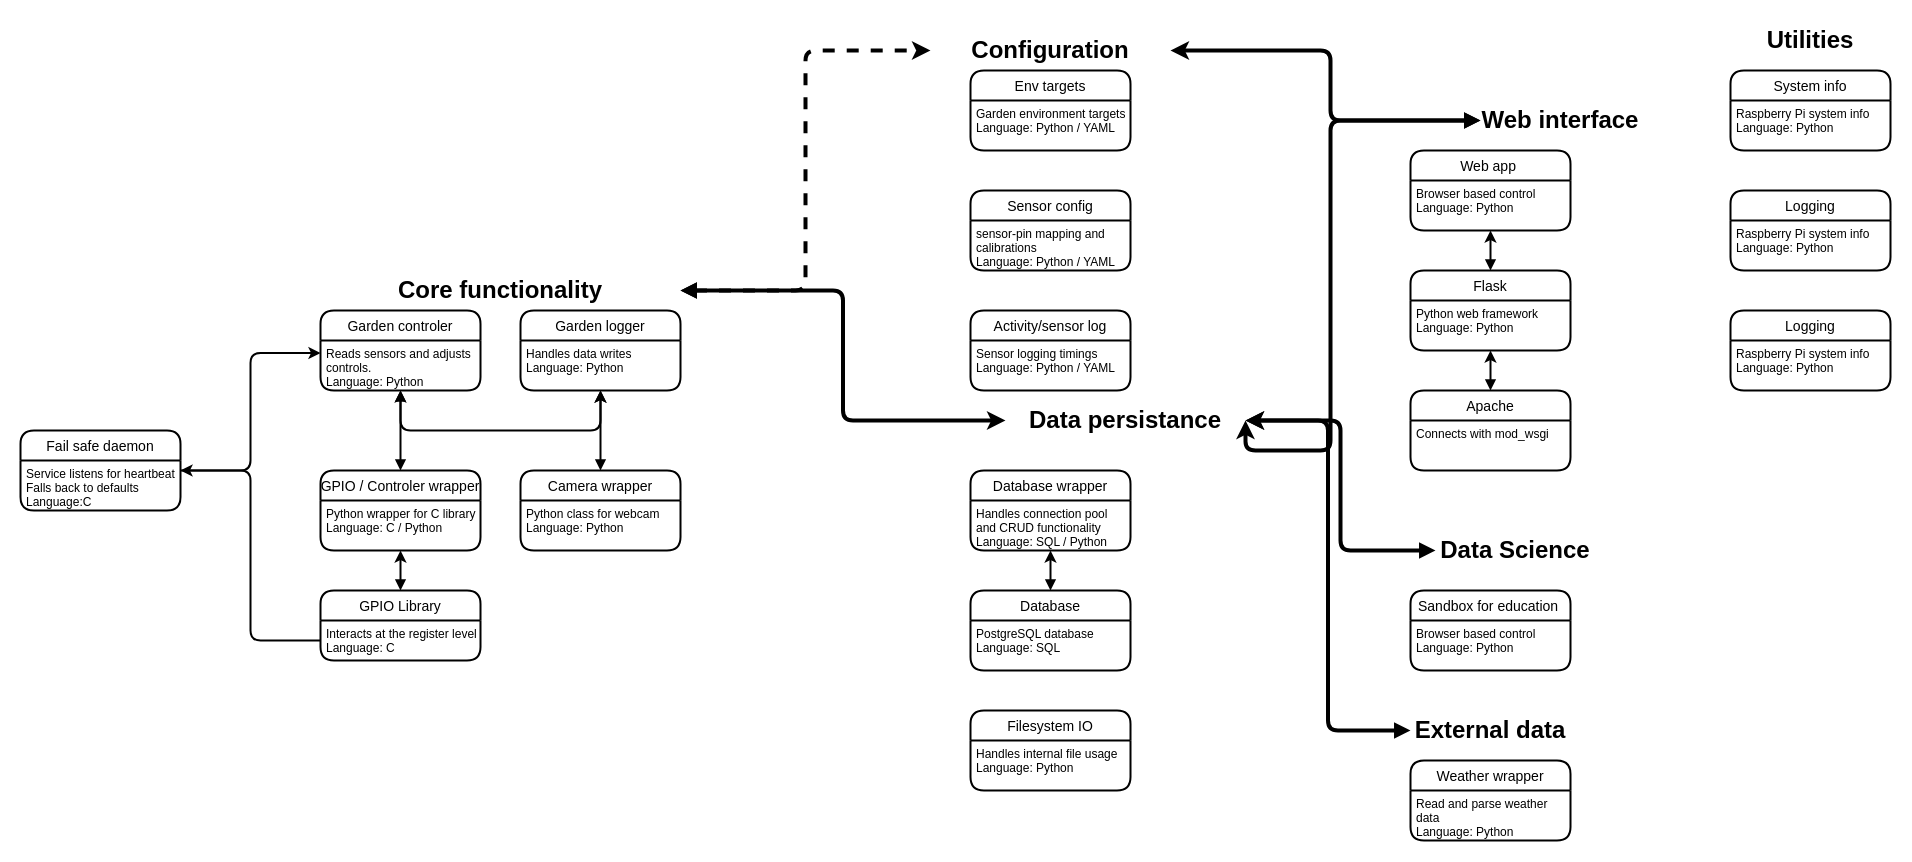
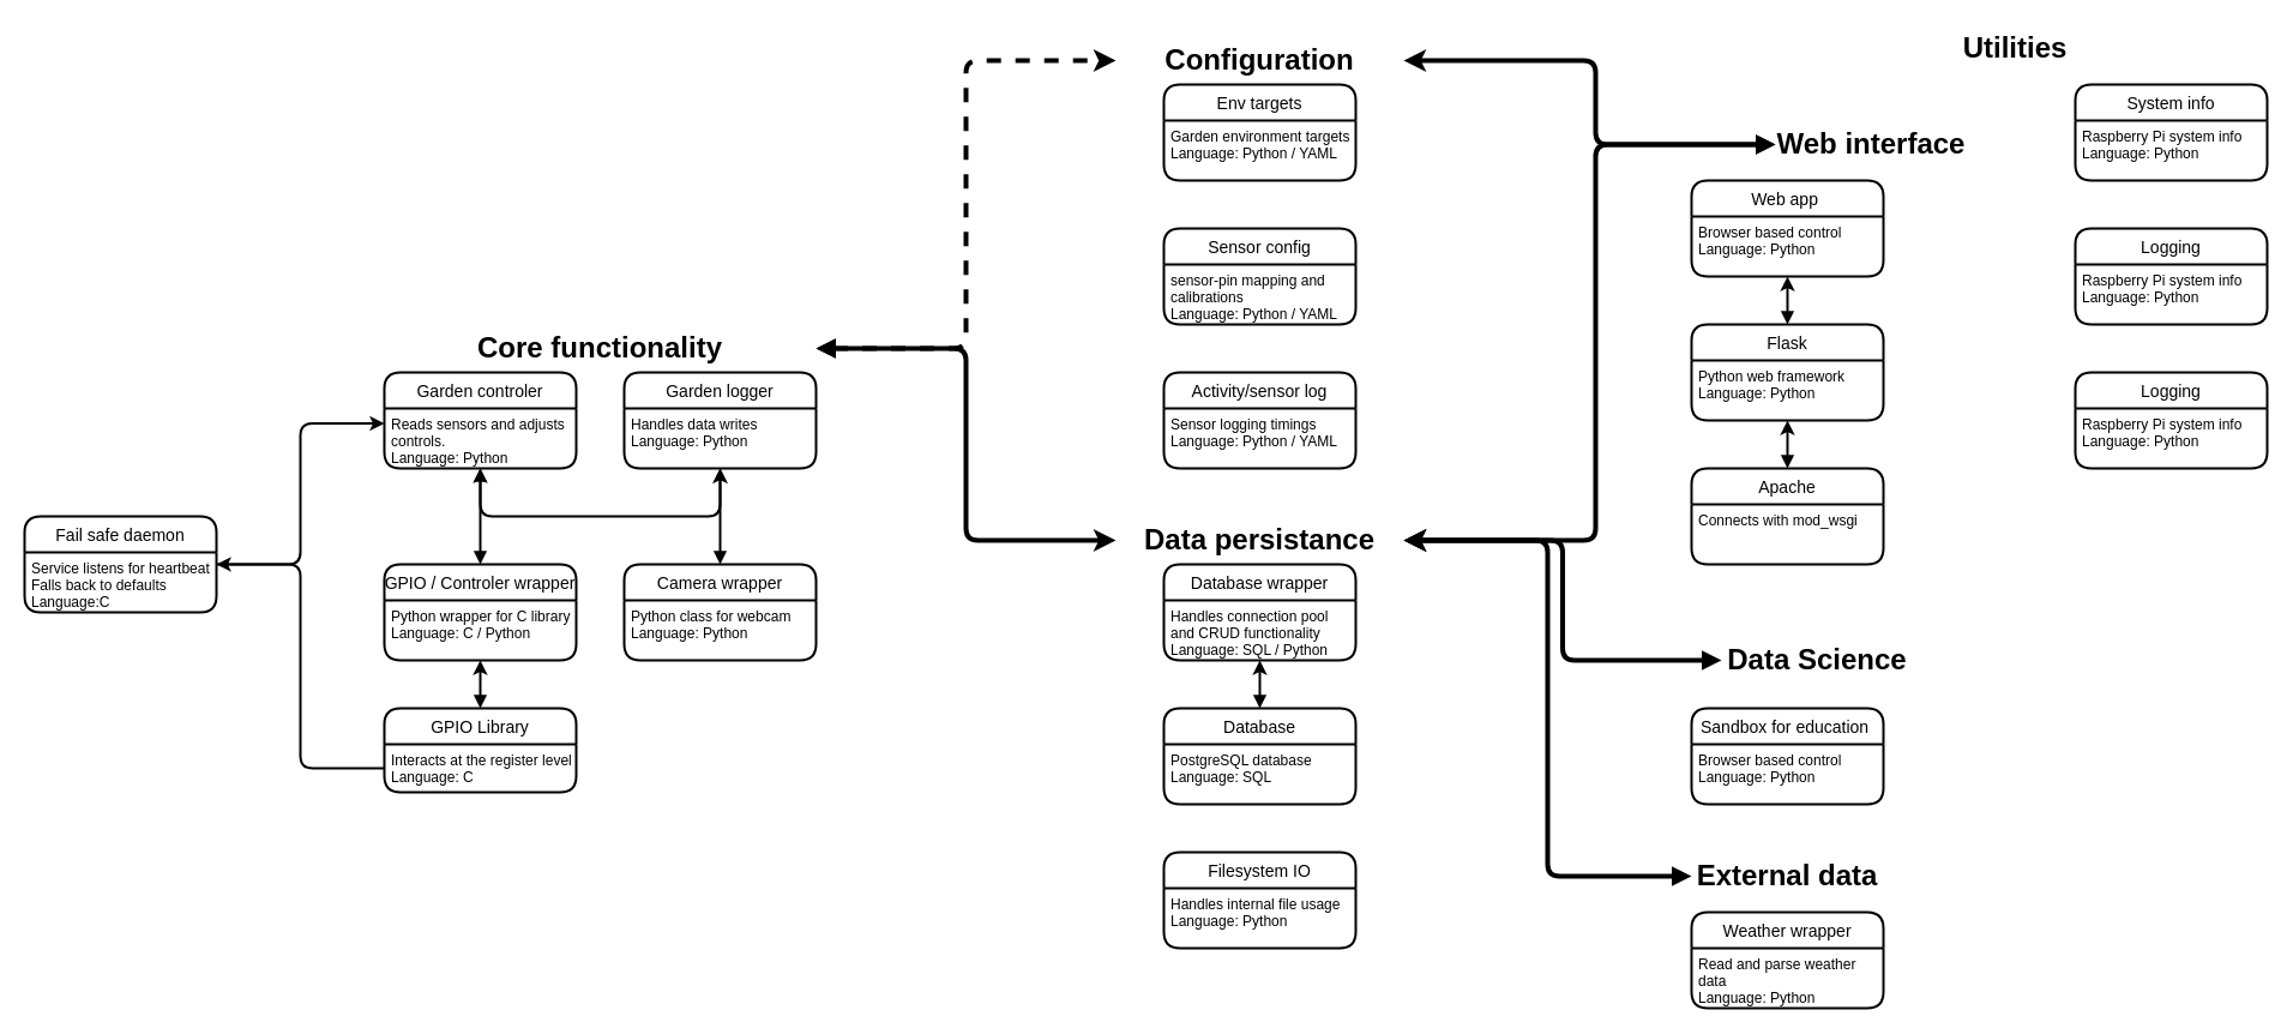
- <mxCell id="55" value="&lt;b&gt;&lt;font style=&quot;font-size: 24px&quot;&gt;Utilities&lt;/font&gt;&lt;/b&gt;" style="text;html=1;strokeColor=none;fillColor=none;align=center;verticalAlign=middle;whiteSpace=wrap;rounded=0;" parent="1" vertex="1"><mxGeometry x="1730" y="20" width="160" height="40" as="geometry" /></mxCell>
+ <mxCell id="55" value="&lt;b&gt;&lt;font style=&quot;font-size: 24px&quot;&gt;Utilities&lt;/font&gt;&lt;/b&gt;" style="text;html=1;strokeColor=none;fillColor=none;align=center;verticalAlign=middle;whiteSpace=wrap;rounded=0;" parent="1" vertex="1"><mxGeometry x="1600" y="20" width="160" height="40" as="geometry" /></mxCell>
- <mxCell id="31" value="&lt;b&gt;&lt;font style=&quot;font-size: 24px&quot;&gt;Data persistance&lt;/font&gt;&lt;/b&gt;" style="text;html=1;strokeColor=none;fillColor=none;align=center;verticalAlign=middle;whiteSpace=wrap;rounded=0;" parent="1" vertex="1"><mxGeometry x="1005" y="400" width="240" height="40" as="geometry" /></mxCell>
+ <mxCell id="31" value="&lt;b&gt;&lt;font style=&quot;font-size: 24px&quot;&gt;Data persistance&lt;/font&gt;&lt;/b&gt;" style="text;html=1;strokeColor=none;fillColor=none;align=center;verticalAlign=middle;whiteSpace=wrap;rounded=0;" parent="1" vertex="1"><mxGeometry x="930" y="430" width="240" height="40" as="geometry" /></mxCell>
